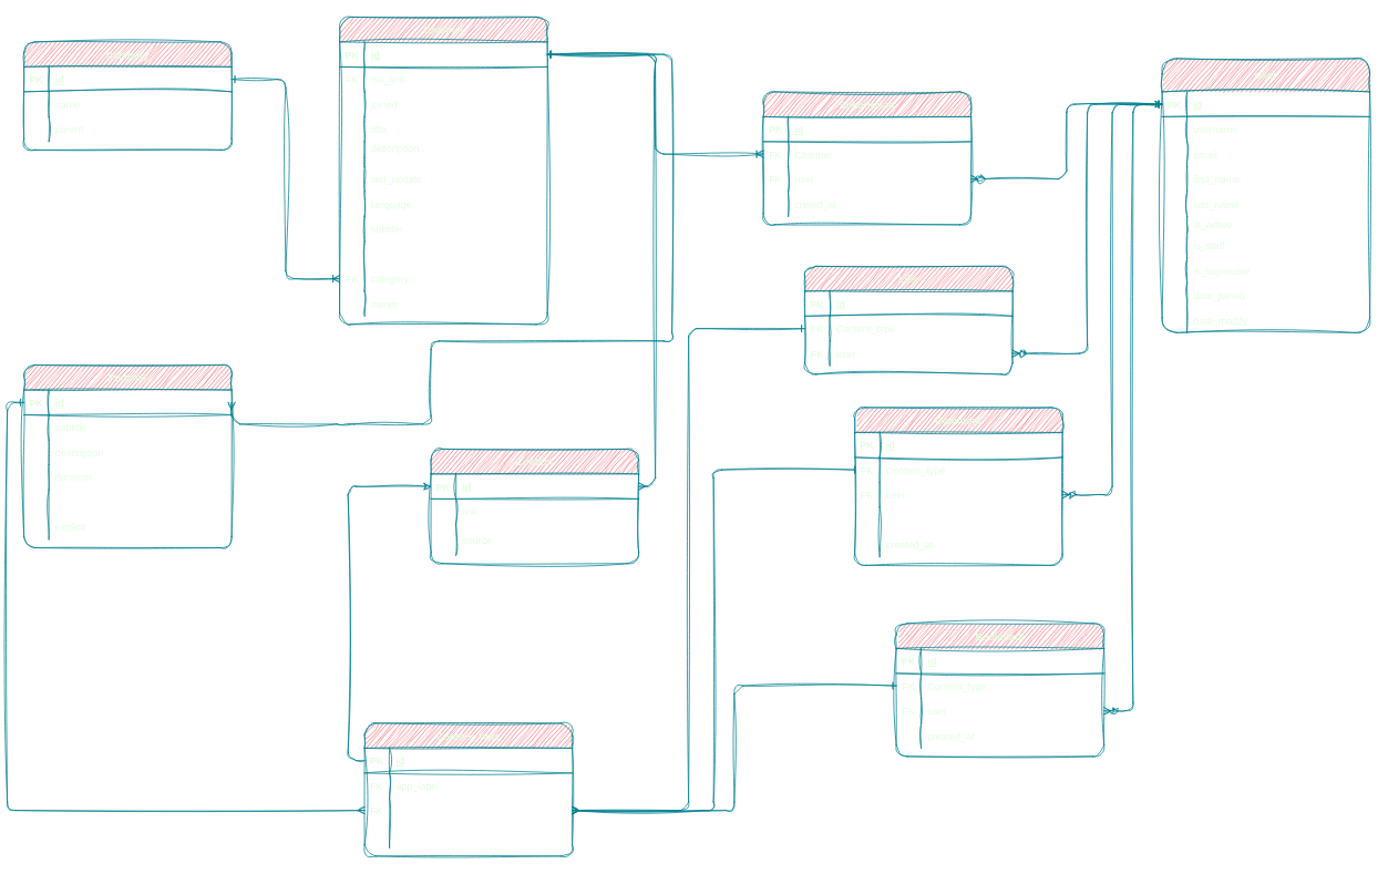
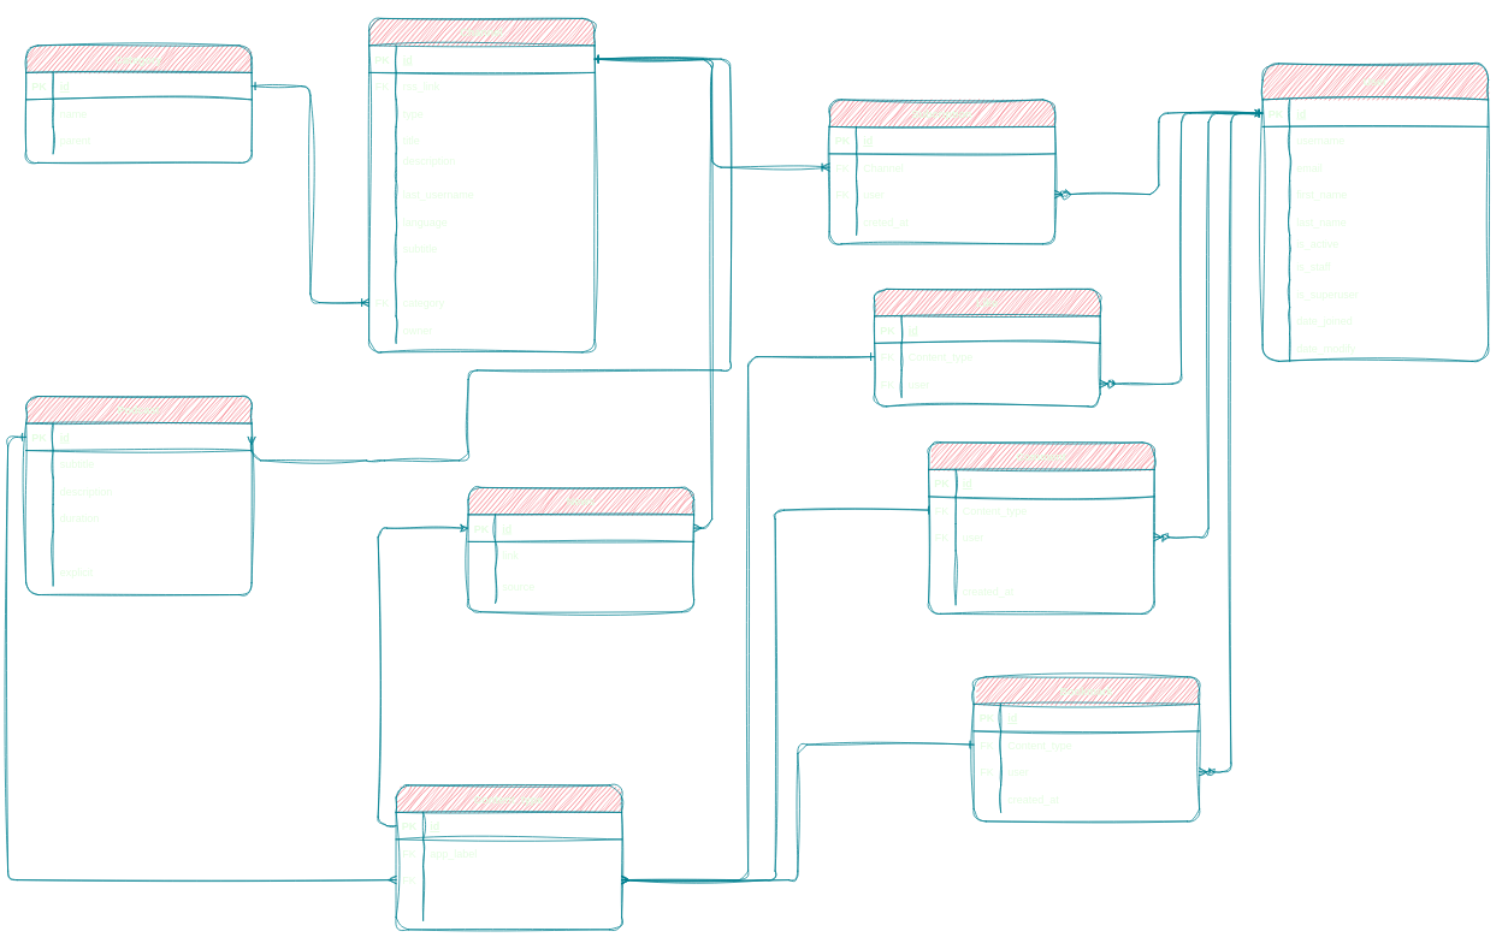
- <mxCell id="11" value="joined" style="shape=partialRectangle;overflow=hidden;connectable=0;fillColor=none;top=0;left=0;bottom=0;right=0;align=left;spacingLeft=6;rounded=1;labelBackgroundColor=none;strokeColor=#028090;fontColor=#E4FDE1;sketch=1;curveFitting=1;jiggle=2;" vertex="1" parent="9"><mxGeometry x="30" width="220" height="30" as="geometry"><mxRectangle width="220" height="30" as="alternateBounds" /></mxGeometry></mxCell>
+ <mxCell id="11" value="type" style="shape=partialRectangle;overflow=hidden;connectable=0;fillColor=none;top=0;left=0;bottom=0;right=0;align=left;spacingLeft=6;rounded=1;labelBackgroundColor=none;strokeColor=#028090;fontColor=#E4FDE1;sketch=1;curveFitting=1;jiggle=2;" vertex="1" parent="9"><mxGeometry x="30" width="220" height="30" as="geometry"><mxRectangle width="220" height="30" as="alternateBounds" /></mxGeometry></mxCell>
- <mxCell id="20" value="last_update" style="shape=partialRectangle;overflow=hidden;connectable=0;fillColor=none;top=0;left=0;bottom=0;right=0;align=left;spacingLeft=6;rounded=1;labelBackgroundColor=none;strokeColor=#028090;fontColor=#E4FDE1;sketch=1;curveFitting=1;jiggle=2;" vertex="1" parent="18"><mxGeometry x="30" width="220" height="30" as="geometry"><mxRectangle width="220" height="30" as="alternateBounds" /></mxGeometry></mxCell>
+ <mxCell id="20" value="last_username" style="shape=partialRectangle;overflow=hidden;connectable=0;fillColor=none;top=0;left=0;bottom=0;right=0;align=left;spacingLeft=6;rounded=1;labelBackgroundColor=none;strokeColor=#028090;fontColor=#E4FDE1;sketch=1;curveFitting=1;jiggle=2;" vertex="1" parent="18"><mxGeometry x="30" width="220" height="30" as="geometry"><mxRectangle width="220" height="30" as="alternateBounds" /></mxGeometry></mxCell>
- <mxCell id="151" value="Content" style="shape=table;startSize=30;container=1;collapsible=1;childLayout=tableLayout;fixedRows=1;rowLines=0;fontStyle=1;align=center;resizeLast=1;rounded=1;labelBackgroundColor=none;fillColor=#F45B69;strokeColor=#028090;fontColor=#E4FDE1;sketch=1;curveFitting=1;jiggle=2;" vertex="1" parent="1"><mxGeometry x="510" y="540" width="250" height="137.806" as="geometry" /></mxCell>
+ <mxCell id="151" value="News" style="shape=table;startSize=30;container=1;collapsible=1;childLayout=tableLayout;fixedRows=1;rowLines=0;fontStyle=1;align=center;resizeLast=1;rounded=1;labelBackgroundColor=none;fillColor=#F45B69;strokeColor=#028090;fontColor=#E4FDE1;sketch=1;curveFitting=1;jiggle=2;" vertex="1" parent="1"><mxGeometry x="510" y="540" width="250" height="137.806" as="geometry" /></mxCell>
